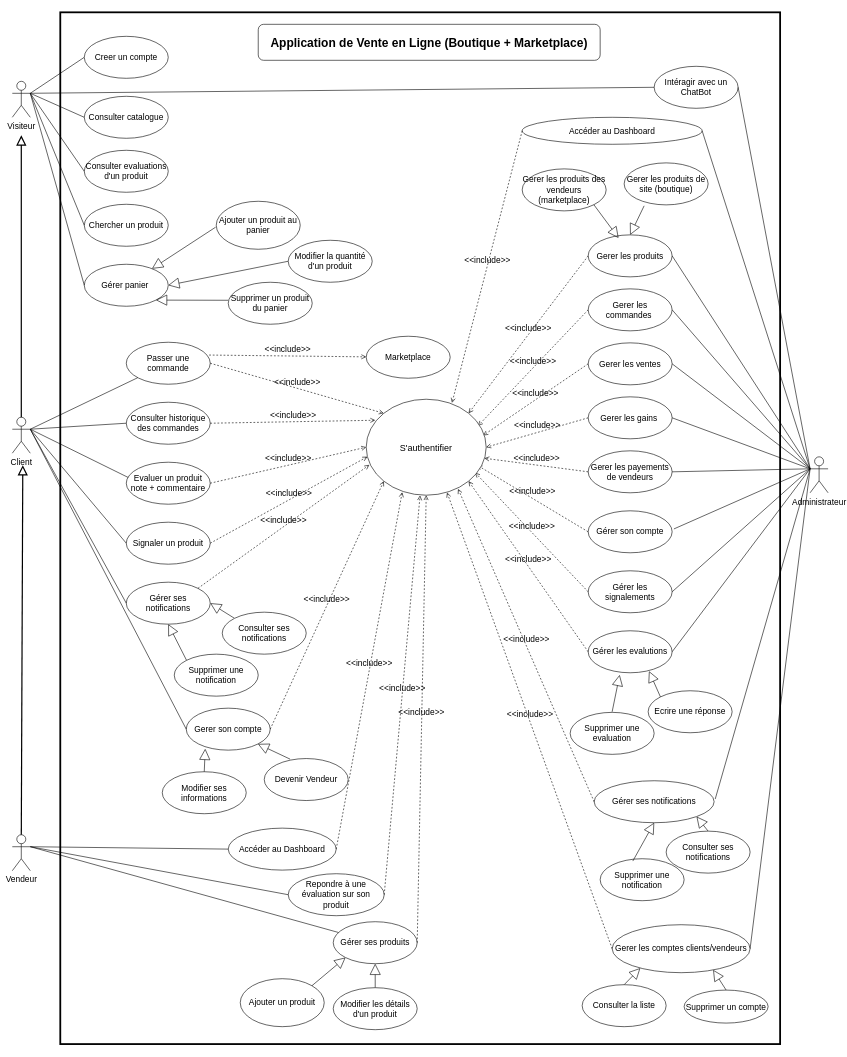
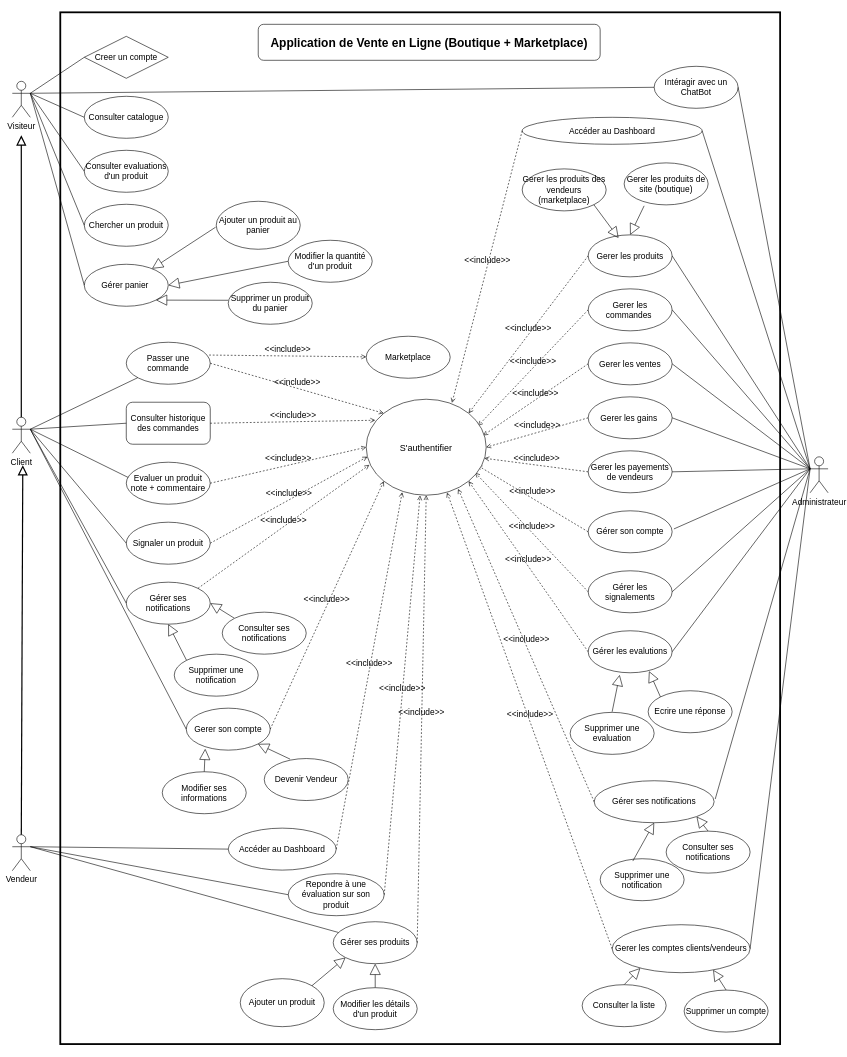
- <mxCell id="62" value="Creer un compte" style="ellipse;whiteSpace=wrap;html=1;fontSize=14;" vertex="1" parent="1"><mxGeometry x="140" y="60" width="140" height="70" as="geometry" /></mxCell>
+ <mxCell id="62" value="Creer un compte" style="rhombus;whiteSpace=wrap;html=1;fontSize=14;" vertex="1" parent="1"><mxGeometry x="140" y="60" width="140" height="70" as="geometry" /></mxCell>
- <mxCell id="17" value="Consulter historique des commandes" style="ellipse;whiteSpace=wrap;html=1;fontSize=14;" vertex="1" parent="1"><mxGeometry x="210" y="670" width="140" height="70" as="geometry" /></mxCell>
+ <mxCell id="17" value="Consulter historique des commandes" style="whiteSpace=wrap;html=1;fontSize=14;rounded=1;" vertex="1" parent="1"><mxGeometry x="210" y="670" width="140" height="70" as="geometry" /></mxCell>
- <mxCell id="82" value="Supprimer un compte" style="ellipse;whiteSpace=wrap;html=1;flipV=0;flipH=0;direction=east;fontSize=14;" vertex="1" parent="1"><mxGeometry x="1140" y="1650" width="140" height="55" as="geometry" /></mxCell>
+ <mxCell id="82" value="Supprimer un compte" style="ellipse;whiteSpace=wrap;html=1;flipV=0;flipH=0;direction=east;fontSize=14;" vertex="1" parent="1"><mxGeometry x="1140" y="1650" width="140" height="70" as="geometry" /></mxCell>
